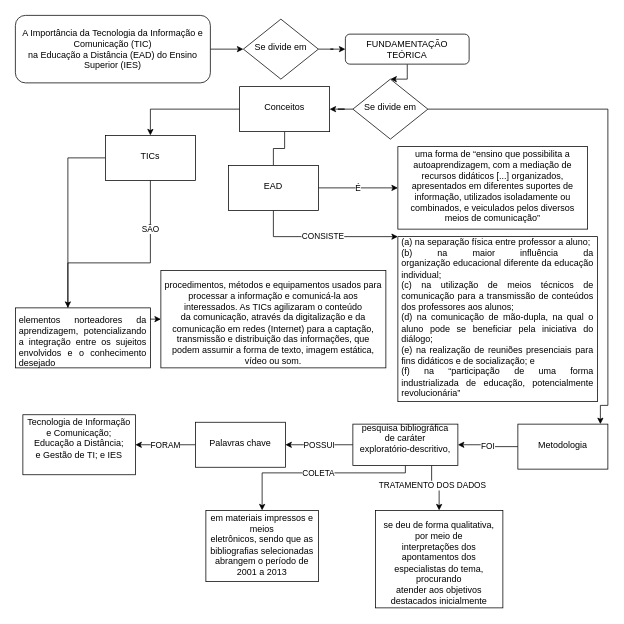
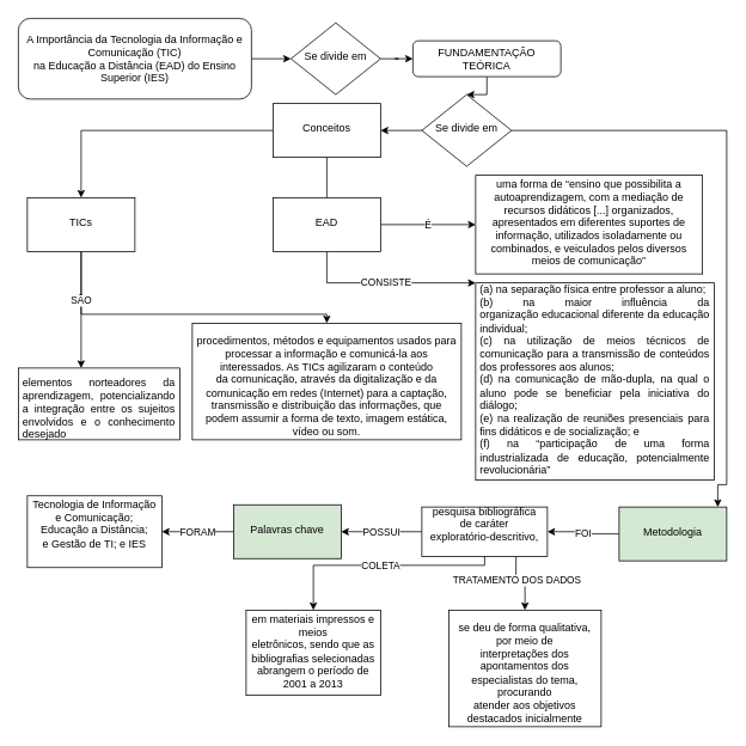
- <mxCell id="17" value="Conceitos" style="whiteSpace=wrap;html=1;shadow=0;strokeWidth=1;spacing=6;spacingTop=-4;" vertex="1" parent="1"><mxGeometry x="319" y="115" width="120" height="60" as="geometry" /></mxCell>
+ <mxCell id="17" value="Conceitos" style="whiteSpace=wrap;html=1;shadow=0;strokeWidth=1;spacing=6;spacingTop=-4;" vertex="1" parent="1"><mxGeometry x="304" y="115" width="120" height="60" as="geometry" /></mxCell>
- <mxCell id="25" value="TICs" style="whiteSpace=wrap;html=1;shadow=0;strokeWidth=1;spacing=6;spacingTop=-4;" vertex="1" parent="1"><mxGeometry x="140" y="180" width="120" height="60" as="geometry" /></mxCell>
+ <mxCell id="25" value="TICs" style="whiteSpace=wrap;html=1;shadow=0;strokeWidth=1;spacing=6;spacingTop=-4;" vertex="1" parent="1"><mxGeometry x="30" y="220" width="120" height="60" as="geometry" /></mxCell>
- <mxCell id="32" value="Palavras chave" style="whiteSpace=wrap;html=1;shadow=0;strokeWidth=1;spacing=6;spacingTop=-4;" vertex="1" parent="1"><mxGeometry x="260" y="562.5" width="120" height="60" as="geometry" /></mxCell>
+ <mxCell id="32" value="Palavras chave" style="whiteSpace=wrap;html=1;shadow=0;strokeWidth=1;spacing=6;spacingTop=-4;fillColor=#d5e8d4;" vertex="1" parent="1"><mxGeometry x="260" y="562.5" width="120" height="60" as="geometry" /></mxCell>
- <mxCell id="14" value="Metodologia" style="whiteSpace=wrap;html=1;shadow=0;strokeWidth=1;spacing=6;spacingTop=-4;" vertex="1" parent="1"><mxGeometry x="690" y="565" width="120" height="60" as="geometry" /></mxCell>
+ <mxCell id="14" value="Metodologia" style="whiteSpace=wrap;html=1;shadow=0;strokeWidth=1;spacing=6;spacingTop=-4;fillColor=#d5e8d4;" vertex="1" parent="1"><mxGeometry x="690" y="565" width="120" height="60" as="geometry" /></mxCell>
